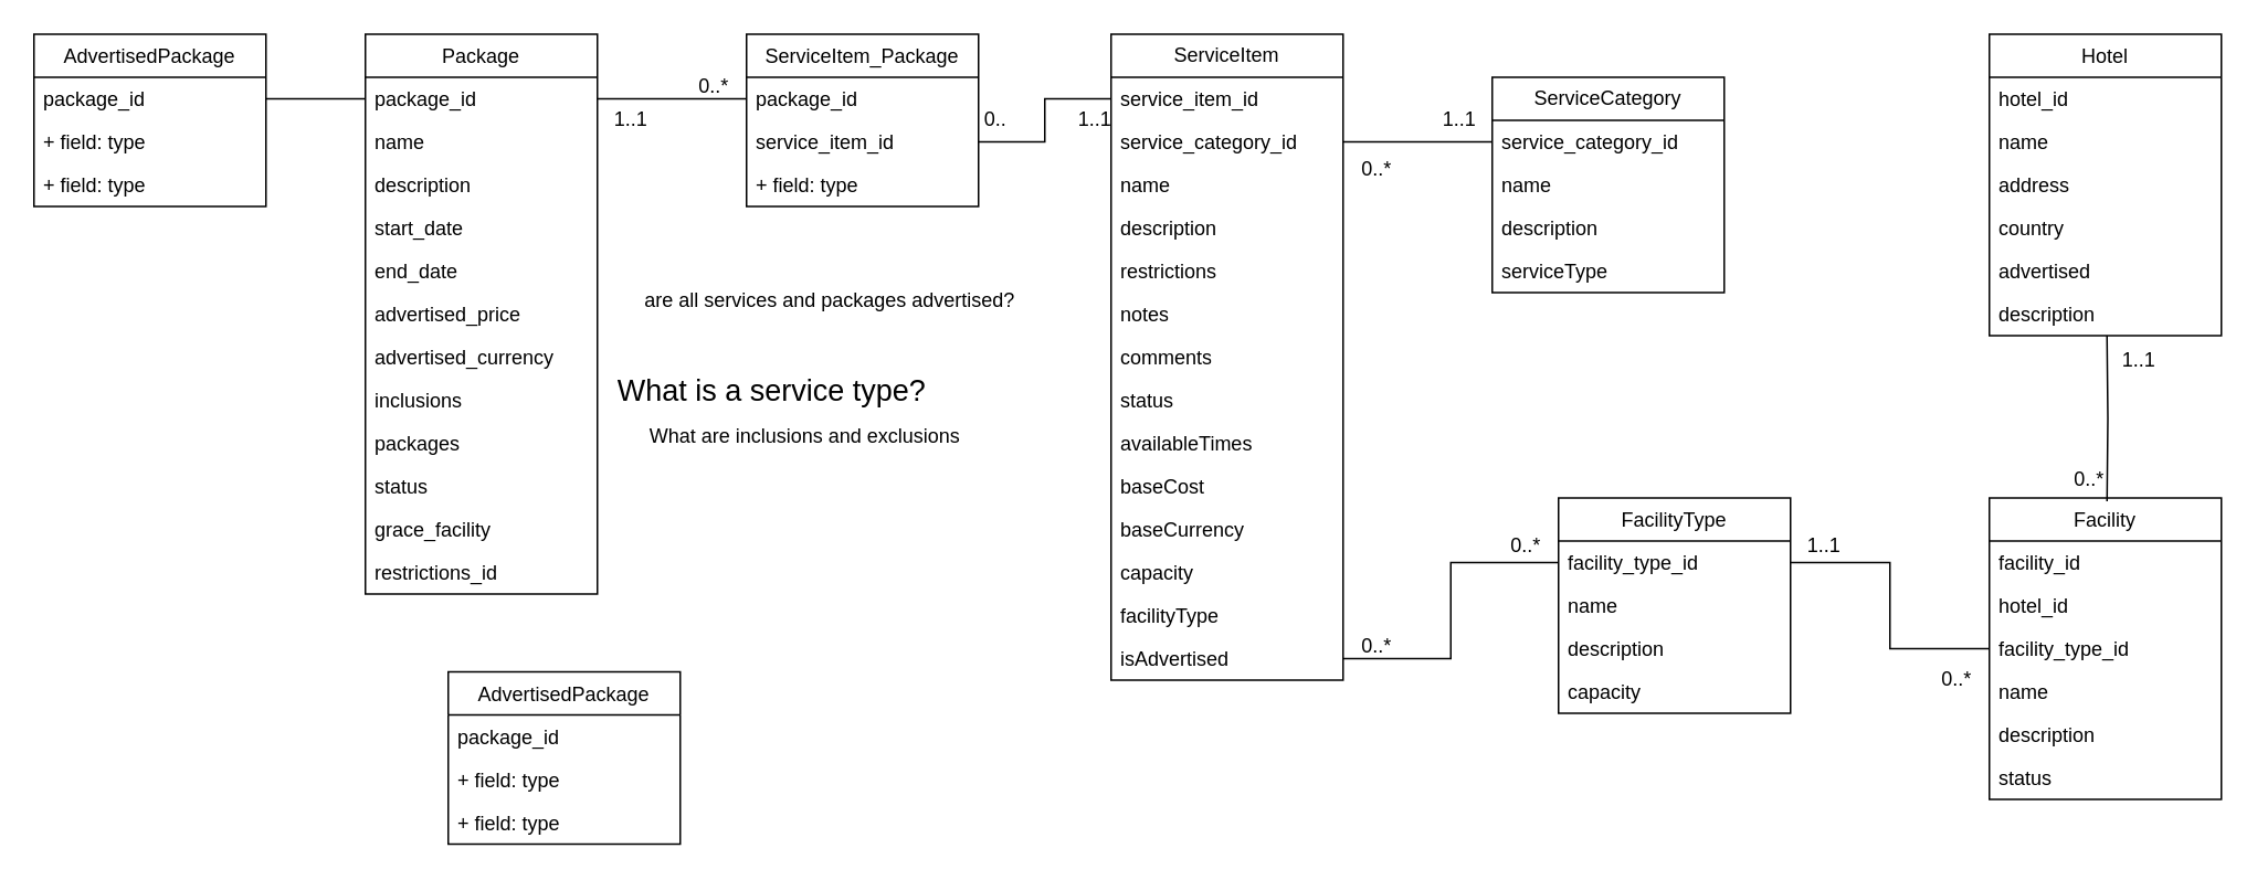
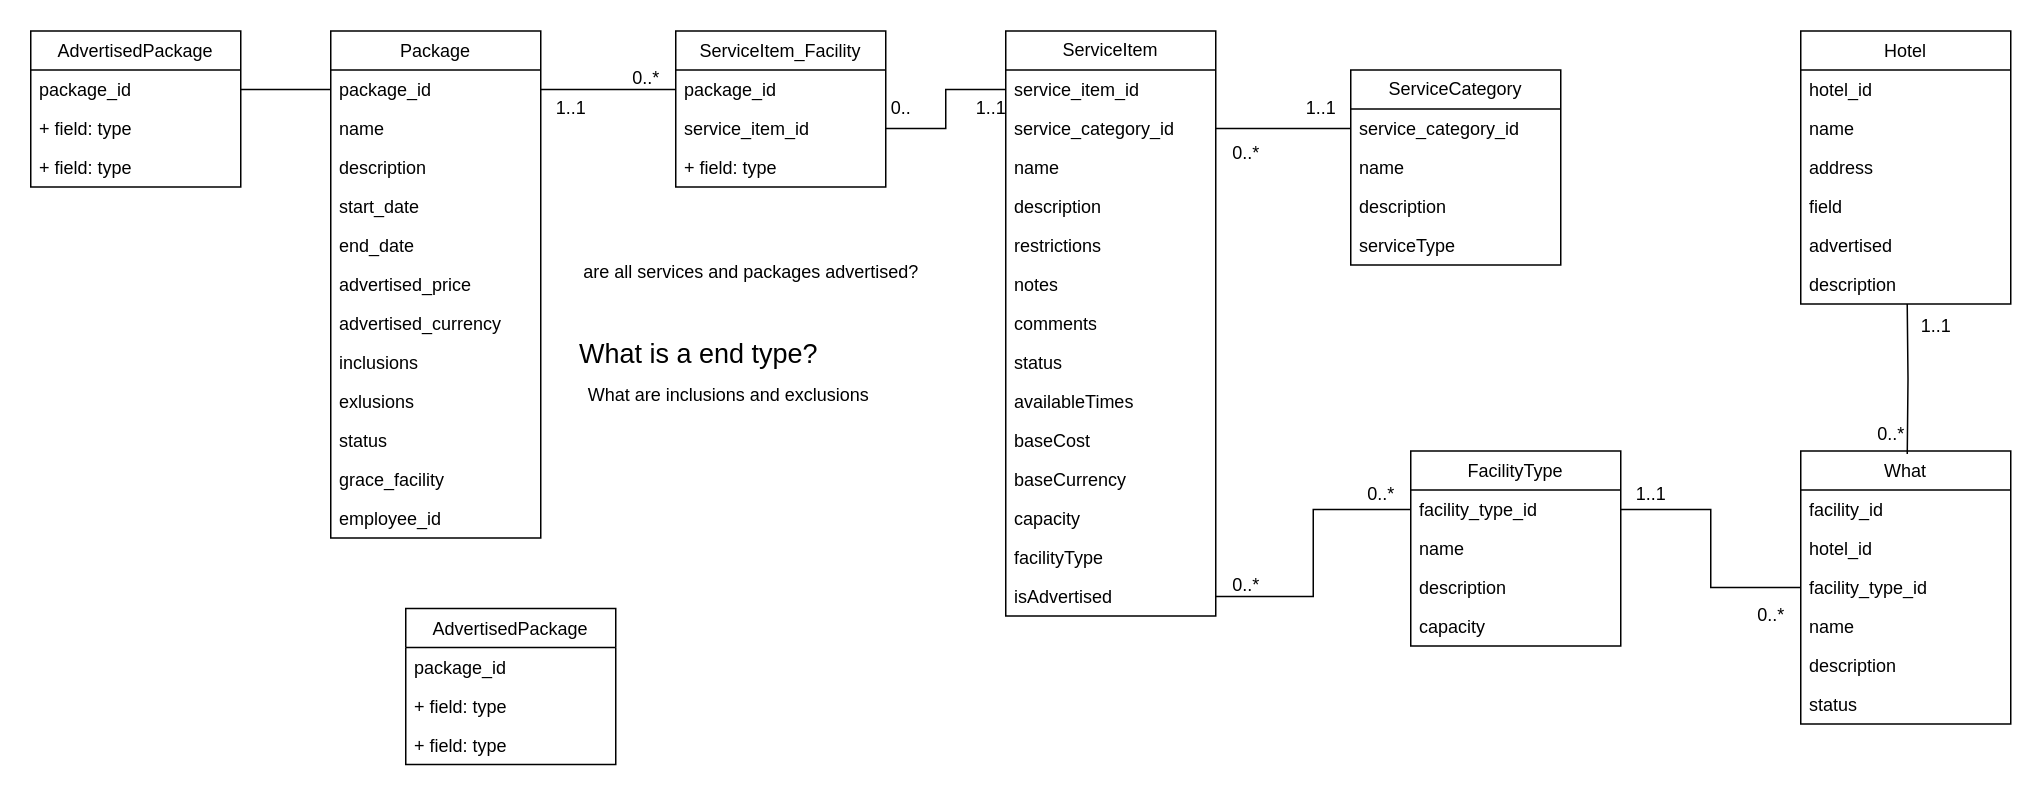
- <mxCell id="64" value="ServiceItem_Package" style="swimlane;fontStyle=0;childLayout=stackLayout;horizontal=1;startSize=26;fillColor=none;horizontalStack=0;resizeParent=1;resizeParentMax=0;resizeLast=0;collapsible=1;marginBottom=0;" vertex="1" parent="1"><mxGeometry x="450" y="20" width="140" height="104" as="geometry" /></mxCell>
+ <mxCell id="64" value="ServiceItem_Facility" style="swimlane;fontStyle=0;childLayout=stackLayout;horizontal=1;startSize=26;fillColor=none;horizontalStack=0;resizeParent=1;resizeParentMax=0;resizeLast=0;collapsible=1;marginBottom=0;" vertex="1" parent="1"><mxGeometry x="450" y="20" width="140" height="104" as="geometry" /></mxCell>
- <mxCell id="6" value="country" style="text;strokeColor=none;fillColor=none;align=left;verticalAlign=top;spacingLeft=4;spacingRight=4;overflow=hidden;rotatable=0;points=[[0,0.5],[1,0.5]];portConstraint=eastwest;" vertex="1" parent="2"><mxGeometry y="104" width="140" height="26" as="geometry" /></mxCell>
+ <mxCell id="6" value="field" style="text;strokeColor=none;fillColor=none;align=left;verticalAlign=top;spacingLeft=4;spacingRight=4;overflow=hidden;rotatable=0;points=[[0,0.5],[1,0.5]];portConstraint=eastwest;" vertex="1" parent="2"><mxGeometry y="104" width="140" height="26" as="geometry" /></mxCell>
- <mxCell id="63" value="&lt;font style=&quot;font-size: 18px;&quot;&gt;What is a service type?&lt;/font&gt;" style="text;html=1;align=center;verticalAlign=middle;resizable=0;points=[];autosize=1;strokeColor=none;fillColor=none;" vertex="1" parent="1"><mxGeometry x="360" y="216" width="210" height="40" as="geometry" /></mxCell>
+ <mxCell id="63" value="&lt;font style=&quot;font-size: 18px;&quot;&gt;What is a end type?&lt;/font&gt;" style="text;html=1;align=center;verticalAlign=middle;resizable=0;points=[];autosize=1;strokeColor=none;fillColor=none;" vertex="1" parent="1"><mxGeometry x="360" y="216" width="210" height="40" as="geometry" /></mxCell>
- <mxCell id="51" value="packages" style="text;strokeColor=none;fillColor=none;align=left;verticalAlign=top;spacingLeft=4;spacingRight=4;overflow=hidden;rotatable=0;points=[[0,0.5],[1,0.5]];portConstraint=eastwest;" vertex="1" parent="42"><mxGeometry y="234" width="140" height="26" as="geometry" /></mxCell>
+ <mxCell id="51" value="exlusions" style="text;strokeColor=none;fillColor=none;align=left;verticalAlign=top;spacingLeft=4;spacingRight=4;overflow=hidden;rotatable=0;points=[[0,0.5],[1,0.5]];portConstraint=eastwest;" vertex="1" parent="42"><mxGeometry y="234" width="140" height="26" as="geometry" /></mxCell>
- <mxCell id="9" value="Facility" style="swimlane;fontStyle=0;childLayout=stackLayout;horizontal=1;startSize=26;fillColor=none;horizontalStack=0;resizeParent=1;resizeParentMax=0;resizeLast=0;collapsible=1;marginBottom=0;" vertex="1" parent="1"><mxGeometry x="1200" y="300" width="140" height="182" as="geometry" /></mxCell>
+ <mxCell id="9" value="What" style="swimlane;fontStyle=0;childLayout=stackLayout;horizontal=1;startSize=26;fillColor=none;horizontalStack=0;resizeParent=1;resizeParentMax=0;resizeLast=0;collapsible=1;marginBottom=0;" vertex="1" parent="1"><mxGeometry x="1200" y="300" width="140" height="182" as="geometry" /></mxCell>
- <mxCell id="54" value="restrictions_id" style="text;strokeColor=none;fillColor=none;align=left;verticalAlign=top;spacingLeft=4;spacingRight=4;overflow=hidden;rotatable=0;points=[[0,0.5],[1,0.5]];portConstraint=eastwest;" vertex="1" parent="42"><mxGeometry y="312" width="140" height="26" as="geometry" /></mxCell>
+ <mxCell id="54" value="employee_id" style="text;strokeColor=none;fillColor=none;align=left;verticalAlign=top;spacingLeft=4;spacingRight=4;overflow=hidden;rotatable=0;points=[[0,0.5],[1,0.5]];portConstraint=eastwest;" vertex="1" parent="42"><mxGeometry y="312" width="140" height="26" as="geometry" /></mxCell>
